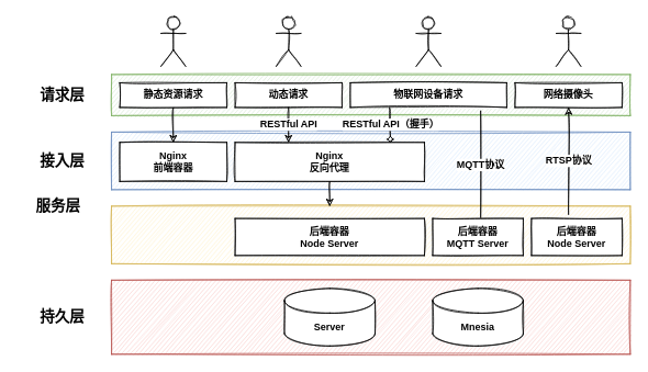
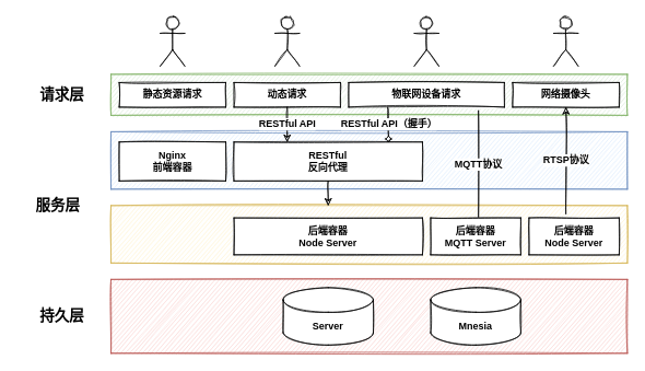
- <mxCell id="5" style="edgeStyle=orthogonalEdgeStyle;rounded=0;orthogonalLoop=1;jettySize=auto;html=1;exitX=0.5;exitY=1;exitDx=0;exitDy=0;entryX=0.5;entryY=0;entryDx=0;entryDy=0;fontFamily=Helvetica;fontSize=12;sketch=1;" parent="1" source="6" target="14" edge="1"><mxGeometry relative="1" as="geometry" /></mxCell>
- <mxCell id="8" value="接入层" style="text;strokeColor=none;fillColor=none;html=1;fontSize=18;fontStyle=1;verticalAlign=middle;align=center;rounded=0;shadow=0;glass=0;sketch=1;" parent="1" vertex="1"><mxGeometry x="25" y="175" width="100" height="40" as="geometry" /></mxCell>
- <mxCell id="27" value="Nginx&lt;br&gt;反向代理" style="rounded=0;whiteSpace=wrap;html=1;shadow=0;glass=0;sketch=1;fontFamily=Helvetica;fontSize=12;gradientColor=none;fontStyle=1" parent="1" vertex="1"><mxGeometry x="285" y="172.5" width="230" height="47.5" as="geometry" /></mxCell>
+ <mxCell id="27" value="RESTful&lt;br&gt;反向代理" style="rounded=0;whiteSpace=wrap;html=1;shadow=0;glass=0;sketch=1;fontFamily=Helvetica;fontSize=12;gradientColor=none;fontStyle=1" parent="1" vertex="1"><mxGeometry x="285" y="172.5" width="230" height="47.5" as="geometry" /></mxCell>
